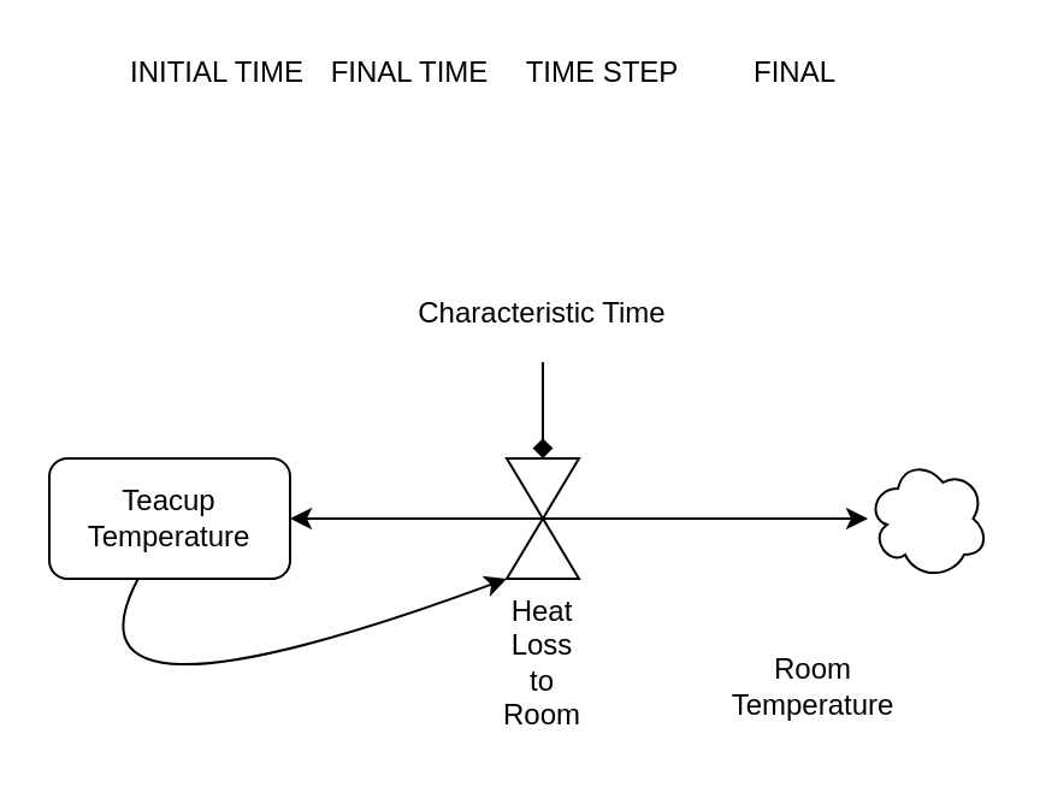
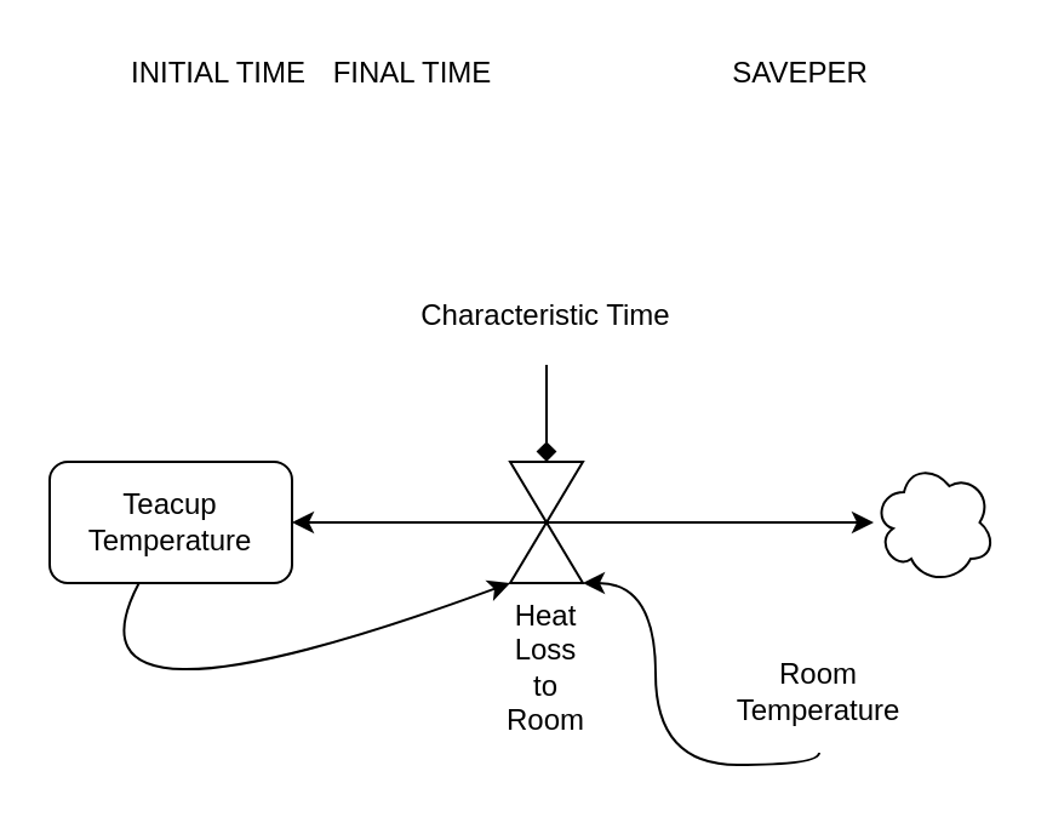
- <mxCell id="14" value="TIME STEP" style="text;html=1;strokeColor=none;fillColor=none;align=center;verticalAlign=middle;whiteSpace=wrap;overflow=hidden;" parent="1" vertex="1"><mxGeometry x="210" y="20" width="80" height="20" as="geometry" /></mxCell>
- <mxCell id="15" value="FINAL" style="text;html=1;strokeColor=none;fillColor=none;align=center;verticalAlign=middle;whiteSpace=wrap;overflow=hidden;" parent="1" vertex="1"><mxGeometry x="290" y="20" width="80" height="20" as="geometry" /></mxCell>
+ <mxCell id="15" value="SAVEPER" style="text;html=1;strokeColor=none;fillColor=none;align=center;verticalAlign=middle;whiteSpace=wrap;overflow=hidden;" parent="1" vertex="1"><mxGeometry x="290" y="20" width="80" height="20" as="geometry" /></mxCell>
+ <mxCell id="10" style="edgeStyle=orthogonalEdgeStyle;rounded=0;orthogonalLoop=1;jettySize=auto;html=1;entryX=1;entryY=1;entryDx=0;entryDy=0;entryPerimeter=0;curved=1;" parent="1" source="11" target="4" edge="1"><mxGeometry relative="1" as="geometry"><Array as="points"><mxPoint x="270" y="315" /><mxPoint x="270" y="240" /></Array></mxGeometry></mxCell>
